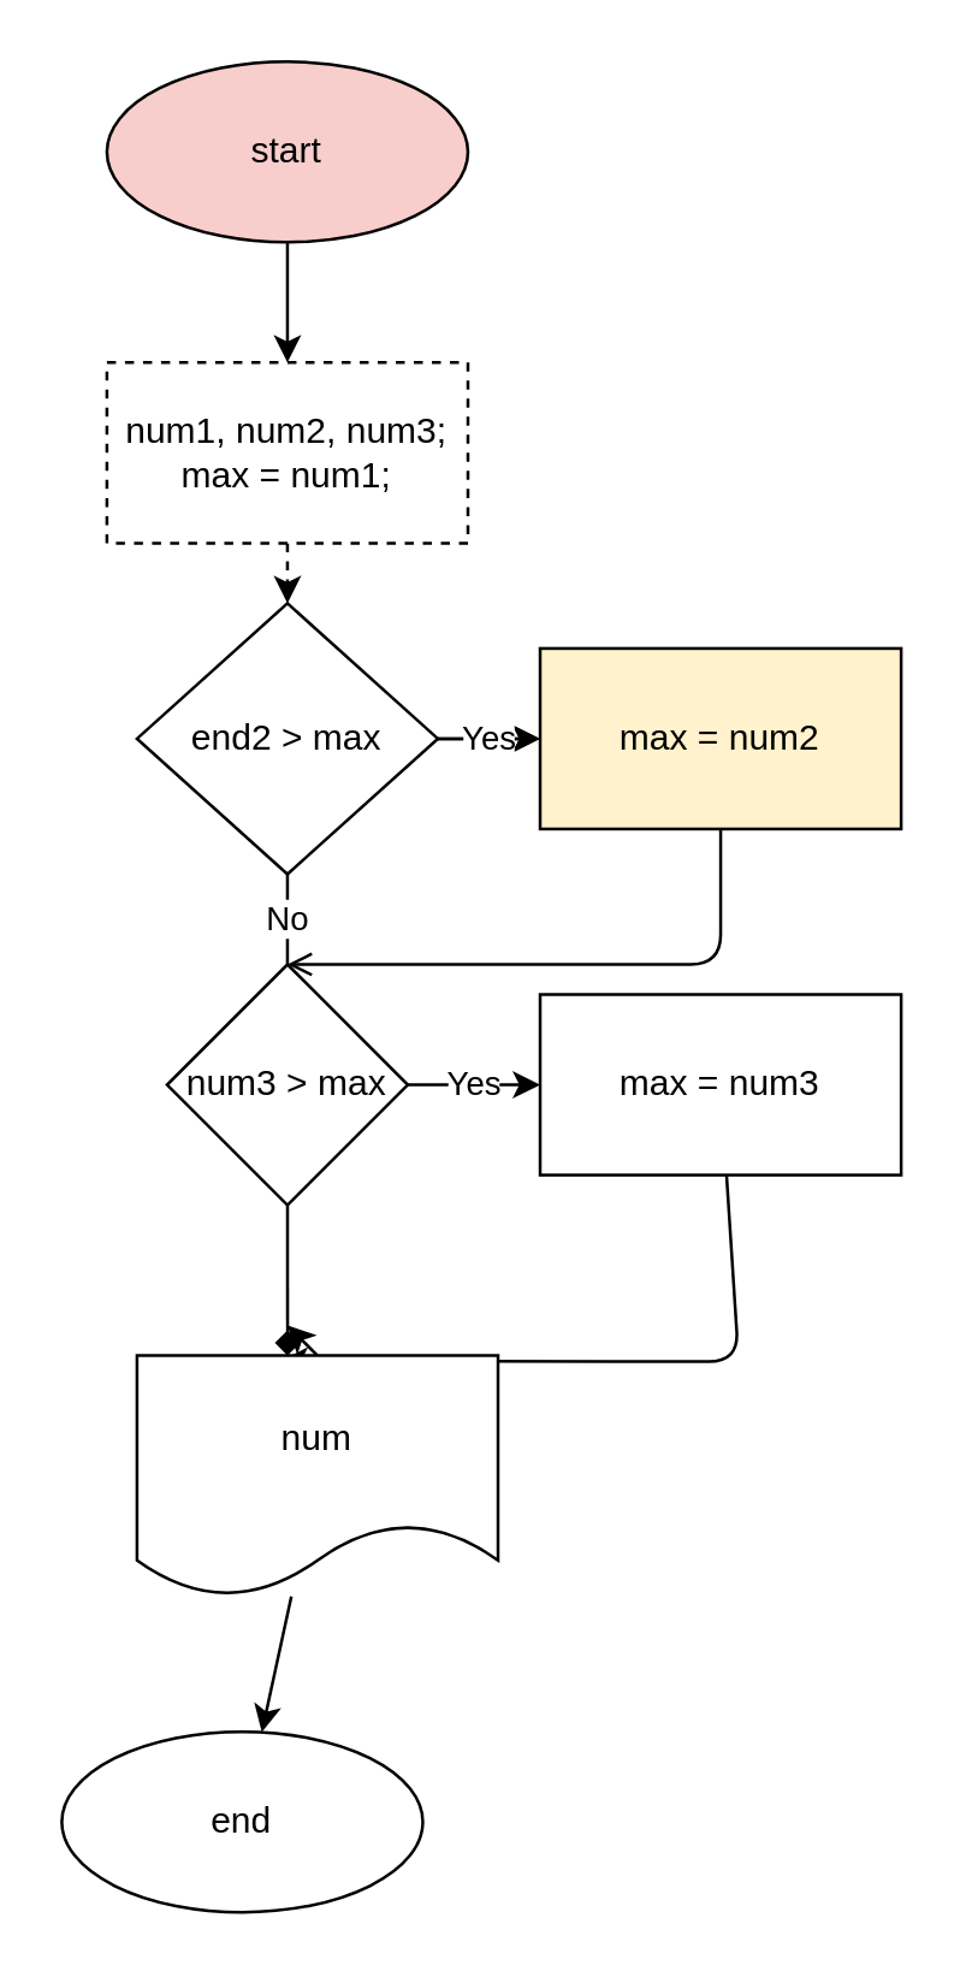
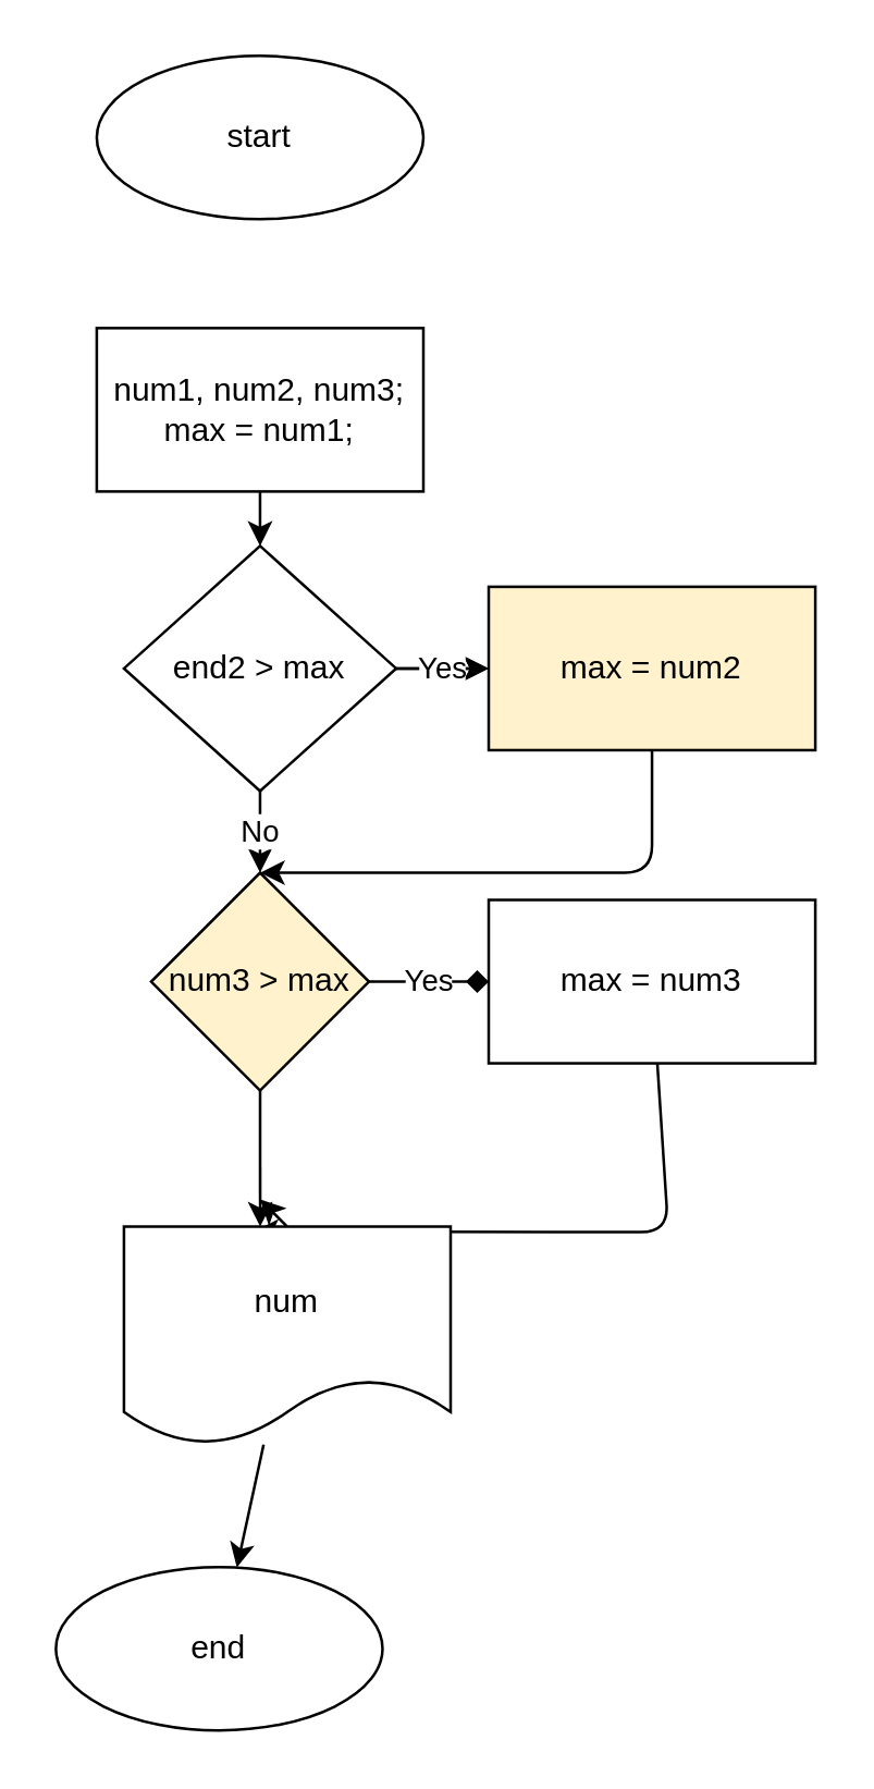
- <mxCell id="3" value="start" style="ellipse;whiteSpace=wrap;html=1;fillColor=#f8cecc;" vertex="1" parent="1"><mxGeometry x="35" width="120" height="60" as="geometry" y="20" /></mxCell>
+ <mxCell id="3" value="start" style="ellipse;whiteSpace=wrap;html=1;" vertex="1" parent="1"><mxGeometry x="35" width="120" height="60" as="geometry" y="20" /></mxCell>
- <mxCell id="2" style="edgeStyle=none;html=1;entryX=0.5;entryY=0;entryDx=0;entryDy=0;" edge="1" parent="1" source="3" target="5"><mxGeometry relative="1" as="geometry" /></mxCell>
- <mxCell id="5" value="num1, num2, num3; max = num1;" style="whiteSpace=wrap;html=1;dashed=1;" vertex="1" parent="1"><mxGeometry x="35" y="120" width="120" height="60" as="geometry" /></mxCell>
+ <mxCell id="5" value="num1, num2, num3; max = num1;" style="whiteSpace=wrap;html=1;" vertex="1" parent="1"><mxGeometry x="35" y="120" width="120" height="60" as="geometry" /></mxCell>
- <mxCell id="4" style="edgeStyle=none;html=1;dashed=1;" edge="1" parent="1" source="5" target="9"><mxGeometry relative="1" as="geometry" /></mxCell>
+ <mxCell id="4" style="edgeStyle=none;html=1;" edge="1" parent="1" source="5" target="9"><mxGeometry relative="1" as="geometry" /></mxCell>
- <mxCell id="6" value="No" style="edgeStyle=none;html=1;endArrow=none;" edge="1" parent="1" source="9" target="12"><mxGeometry relative="1" as="geometry" /></mxCell>
+ <mxCell id="6" value="No" style="edgeStyle=none;html=1;" edge="1" parent="1" source="9" target="12"><mxGeometry relative="1" as="geometry" /></mxCell>
- <mxCell id="13" style="edgeStyle=none;html=1;entryX=0.5;entryY=0;entryDx=0;entryDy=0;endArrow=open;" edge="1" parent="1" source="14" target="12"><mxGeometry relative="1" as="geometry"><Array as="points"><mxPoint x="239" y="320" /></Array></mxGeometry></mxCell>
+ <mxCell id="13" style="edgeStyle=none;html=1;entryX=0.5;entryY=0;entryDx=0;entryDy=0;" edge="1" parent="1" source="14" target="12"><mxGeometry relative="1" as="geometry"><Array as="points"><mxPoint x="239" y="320" /></Array></mxGeometry></mxCell>
- <mxCell id="12" value="&lt;span&gt;num3 &amp;gt; max&lt;/span&gt;" style="rhombus;whiteSpace=wrap;html=1;" vertex="1" parent="1"><mxGeometry x="55" y="320" width="80" height="80" as="geometry" /></mxCell>
+ <mxCell id="12" value="&lt;span&gt;num3 &amp;gt; max&lt;/span&gt;" style="rhombus;whiteSpace=wrap;html=1;fillColor=#fff2cc;" vertex="1" parent="1"><mxGeometry x="55" y="320" width="80" height="80" as="geometry" /></mxCell>
- <mxCell id="10" value="Yes" style="edgeStyle=none;html=1;entryX=0;entryY=0.5;entryDx=0;entryDy=0;" edge="1" parent="1" source="12" target="16"><mxGeometry relative="1" as="geometry" /></mxCell>
+ <mxCell id="10" value="Yes" style="edgeStyle=none;html=1;entryX=0;entryY=0.5;entryDx=0;entryDy=0;endArrow=diamond;" edge="1" parent="1" source="12" target="16"><mxGeometry relative="1" as="geometry" /></mxCell>
- <mxCell id="11" style="edgeStyle=none;html=1;entryX=0.417;entryY=0;entryDx=0;entryDy=0;entryPerimeter=0;endArrow=diamond;" edge="1" parent="1" source="12" target="19"><mxGeometry relative="1" as="geometry" /></mxCell>
+ <mxCell id="11" style="edgeStyle=none;html=1;entryX=0.417;entryY=0;entryDx=0;entryDy=0;entryPerimeter=0;" edge="1" parent="1" source="12" target="19"><mxGeometry relative="1" as="geometry" /></mxCell>
